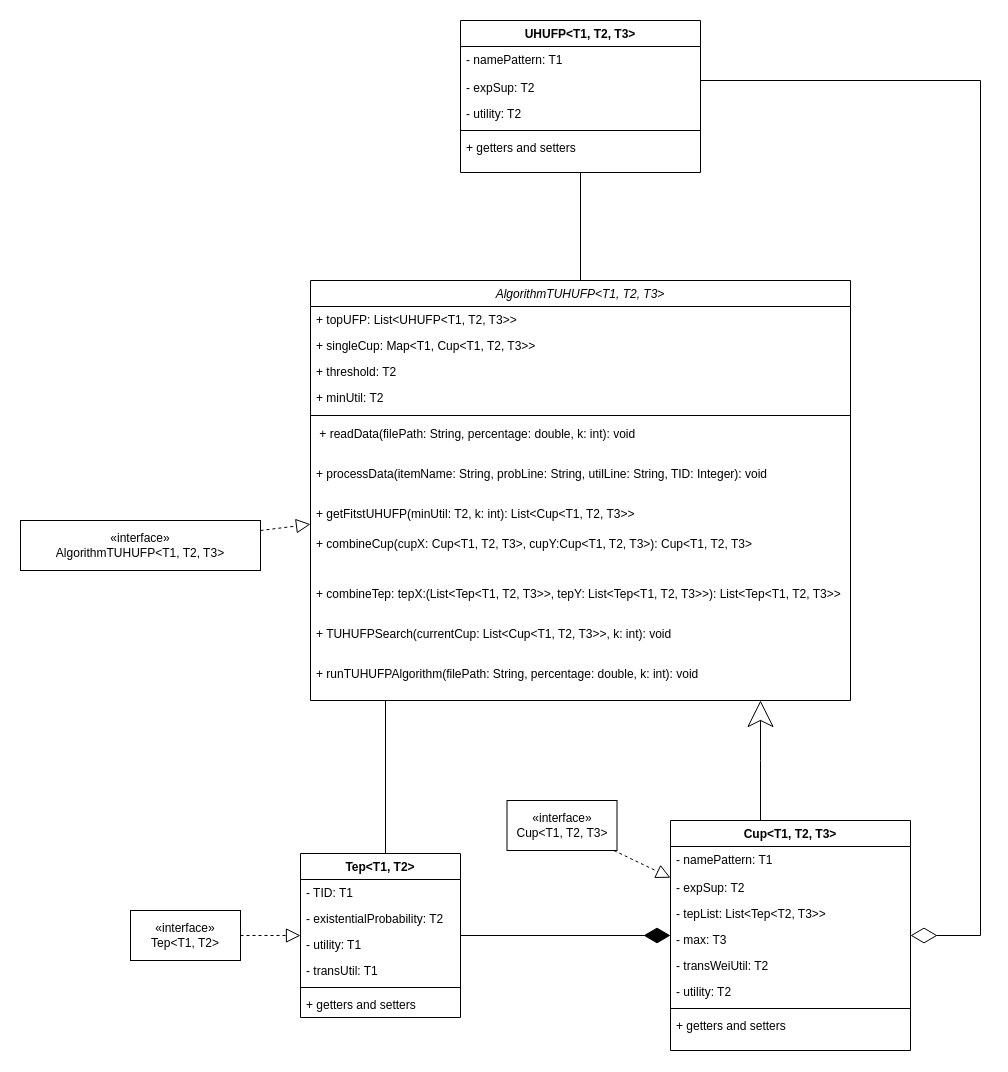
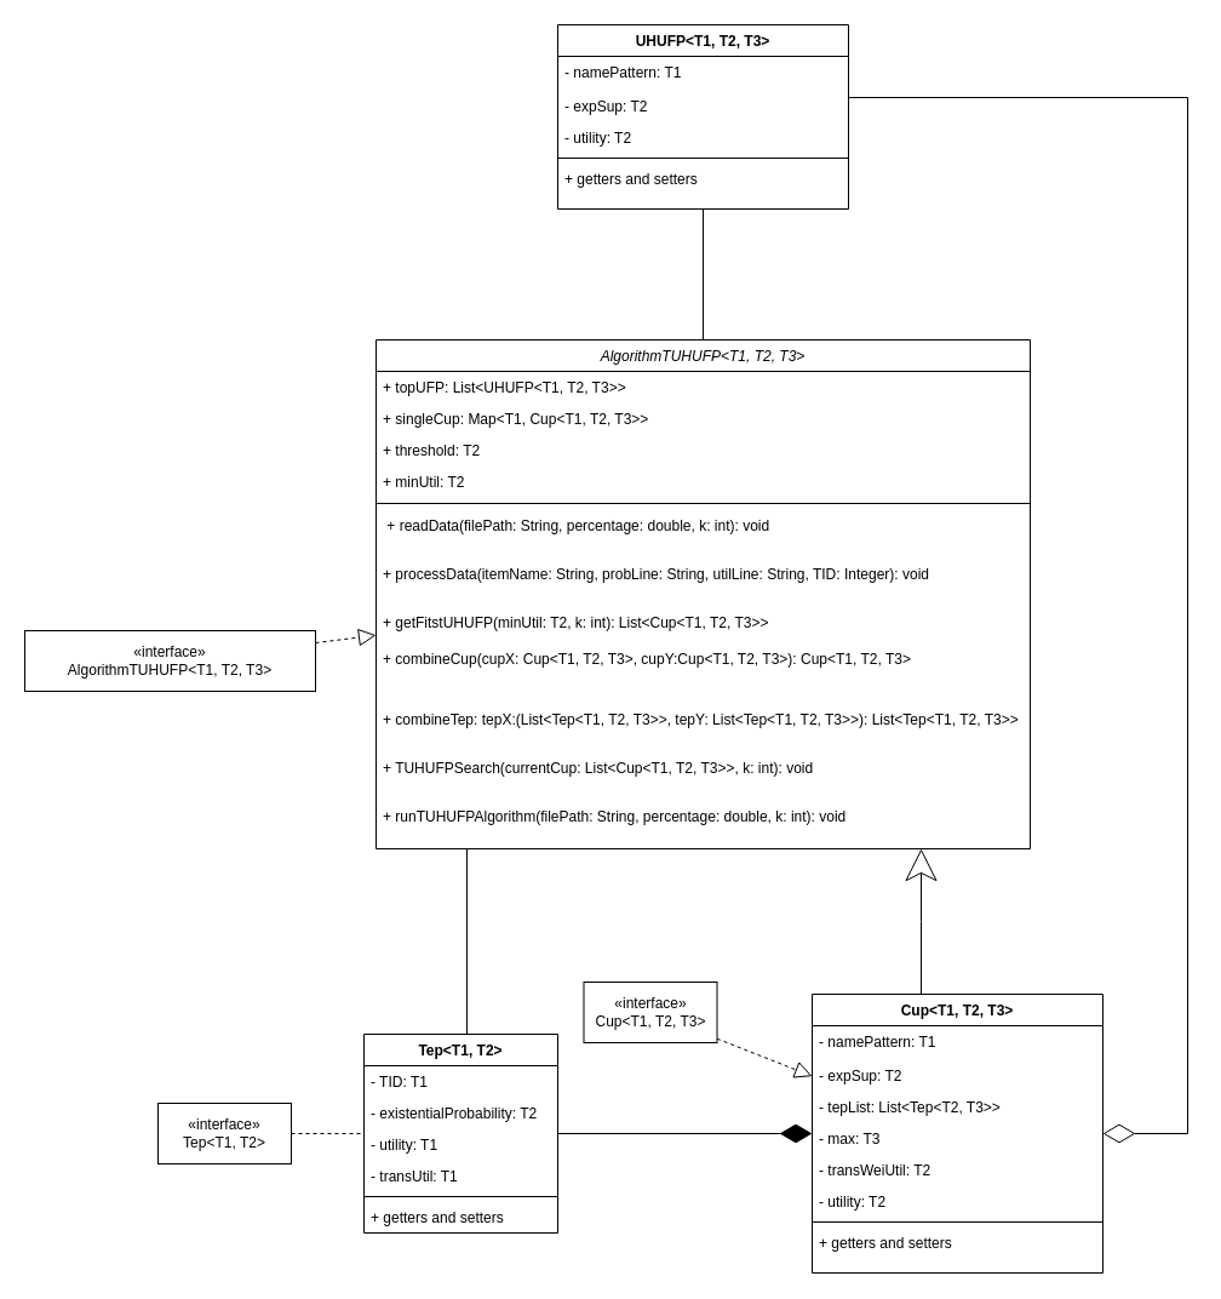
- <mxCell id="38" value="«interface»&lt;br&gt;Cup&amp;lt;T1, T2, T3&amp;gt;" style="whiteSpace=wrap;html=1;" parent="1" vertex="1"><mxGeometry x="506.5" y="800" width="110" height="50" as="geometry" /></mxCell>
+ <mxCell id="38" value="«interface»&lt;br&gt;Cup&amp;lt;T1, T2, T3&amp;gt;" style="whiteSpace=wrap;html=1;" parent="1" vertex="1"><mxGeometry x="481.5" y="810" width="110" height="50" as="geometry" /></mxCell>
- <mxCell id="43" value="" style="endArrow=block;dashed=1;endFill=0;endSize=12;html=1;rounded=0;" edge="1" parent="1" source="39" target="24"><mxGeometry width="160" relative="1" as="geometry"><mxPoint x="100" y="750" as="sourcePoint" /><mxPoint x="260" y="750" as="targetPoint" /></mxGeometry></mxCell>
+ <mxCell id="43" value="" style="endArrow=none;dashed=1;endFill=0;endSize=12;html=1;rounded=0;" edge="1" parent="1" source="39" target="24"><mxGeometry width="160" relative="1" as="geometry"><mxPoint x="100" y="750" as="sourcePoint" /><mxPoint x="260" y="750" as="targetPoint" /></mxGeometry></mxCell>
